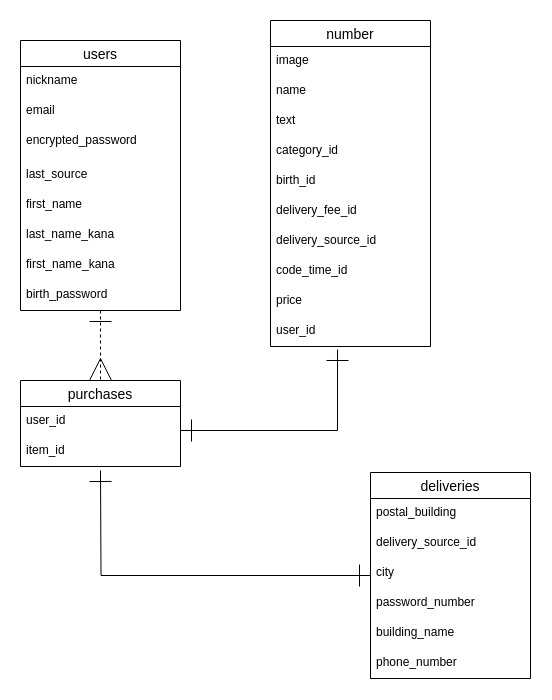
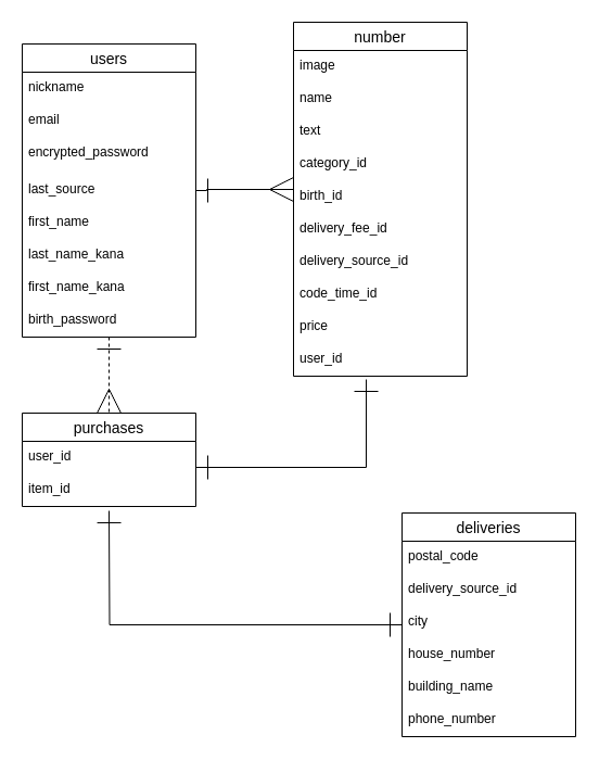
+ <mxCell id="35" style="edgeStyle=orthogonalEdgeStyle;orthogonalLoop=1;jettySize=auto;html=1;exitX=1;exitY=0.5;exitDx=0;exitDy=0;startArrow=ERone;startFill=0;endArrow=ERmany;endFill=0;endSize=20;sourcePerimeterSpacing=0;targetPerimeterSpacing=0;strokeWidth=1;rounded=0;startSize=20;entryX=0;entryY=0.267;entryDx=0;entryDy=0;entryPerimeter=0;" edge="1" parent="1" source="7" target="17"><mxGeometry relative="1" as="geometry"><mxPoint x="390" y="175" as="targetPoint" /><Array as="points"><mxPoint x="190" y="174" /></Array></mxGeometry></mxCell>
- <mxCell id="29" value="postal_building" style="text;strokeColor=none;fillColor=none;spacingLeft=4;spacingRight=4;overflow=hidden;rotatable=0;points=[[0,0.5],[1,0.5]];portConstraint=eastwest;fontSize=12;" vertex="1" parent="28"><mxGeometry y="26" width="160" height="30" as="geometry" /></mxCell>
+ <mxCell id="29" value="postal_code" style="text;strokeColor=none;fillColor=none;spacingLeft=4;spacingRight=4;overflow=hidden;rotatable=0;points=[[0,0.5],[1,0.5]];portConstraint=eastwest;fontSize=12;" vertex="1" parent="28"><mxGeometry y="26" width="160" height="30" as="geometry" /></mxCell>
- <mxCell id="32" value="password_number" style="text;strokeColor=none;fillColor=none;spacingLeft=4;spacingRight=4;overflow=hidden;rotatable=0;points=[[0,0.5],[1,0.5]];portConstraint=eastwest;fontSize=12;verticalAlign=top;" vertex="1" parent="28"><mxGeometry y="116" width="160" height="30" as="geometry" /></mxCell>
+ <mxCell id="32" value="house_number" style="text;strokeColor=none;fillColor=none;spacingLeft=4;spacingRight=4;overflow=hidden;rotatable=0;points=[[0,0.5],[1,0.5]];portConstraint=eastwest;fontSize=12;verticalAlign=top;" vertex="1" parent="28"><mxGeometry y="116" width="160" height="30" as="geometry" /></mxCell>
